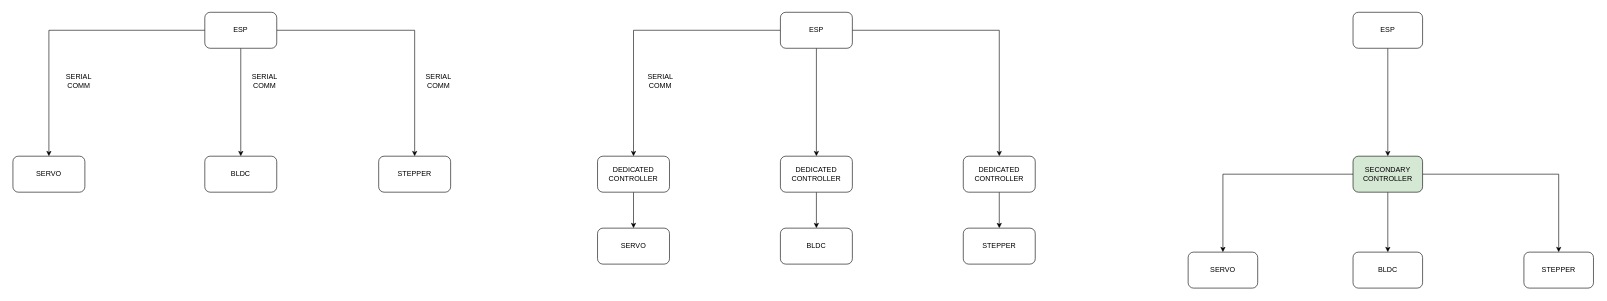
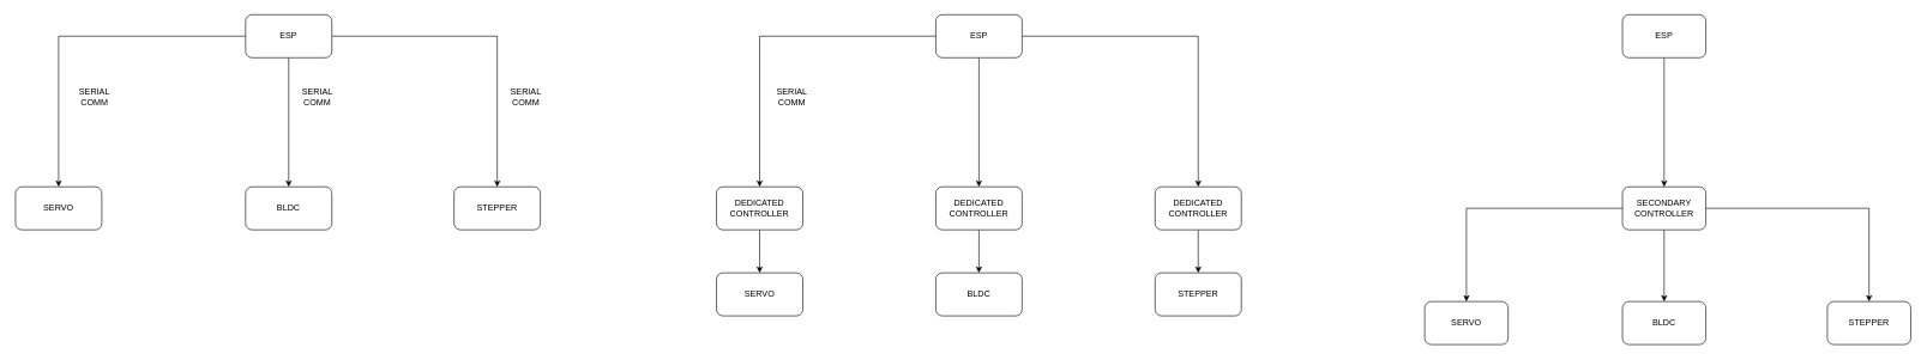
- <mxCell id="27" value="SECONDARY CONTROLLER" style="rounded=1;whiteSpace=wrap;html=1;fillColor=#d5e8d4;" vertex="1" parent="1"><mxGeometry x="2255" y="260" width="116" height="60" as="geometry" /></mxCell>
+ <mxCell id="27" value="SECONDARY CONTROLLER" style="rounded=1;whiteSpace=wrap;html=1;" vertex="1" parent="1"><mxGeometry x="2255" y="260" width="116" height="60" as="geometry" /></mxCell>
